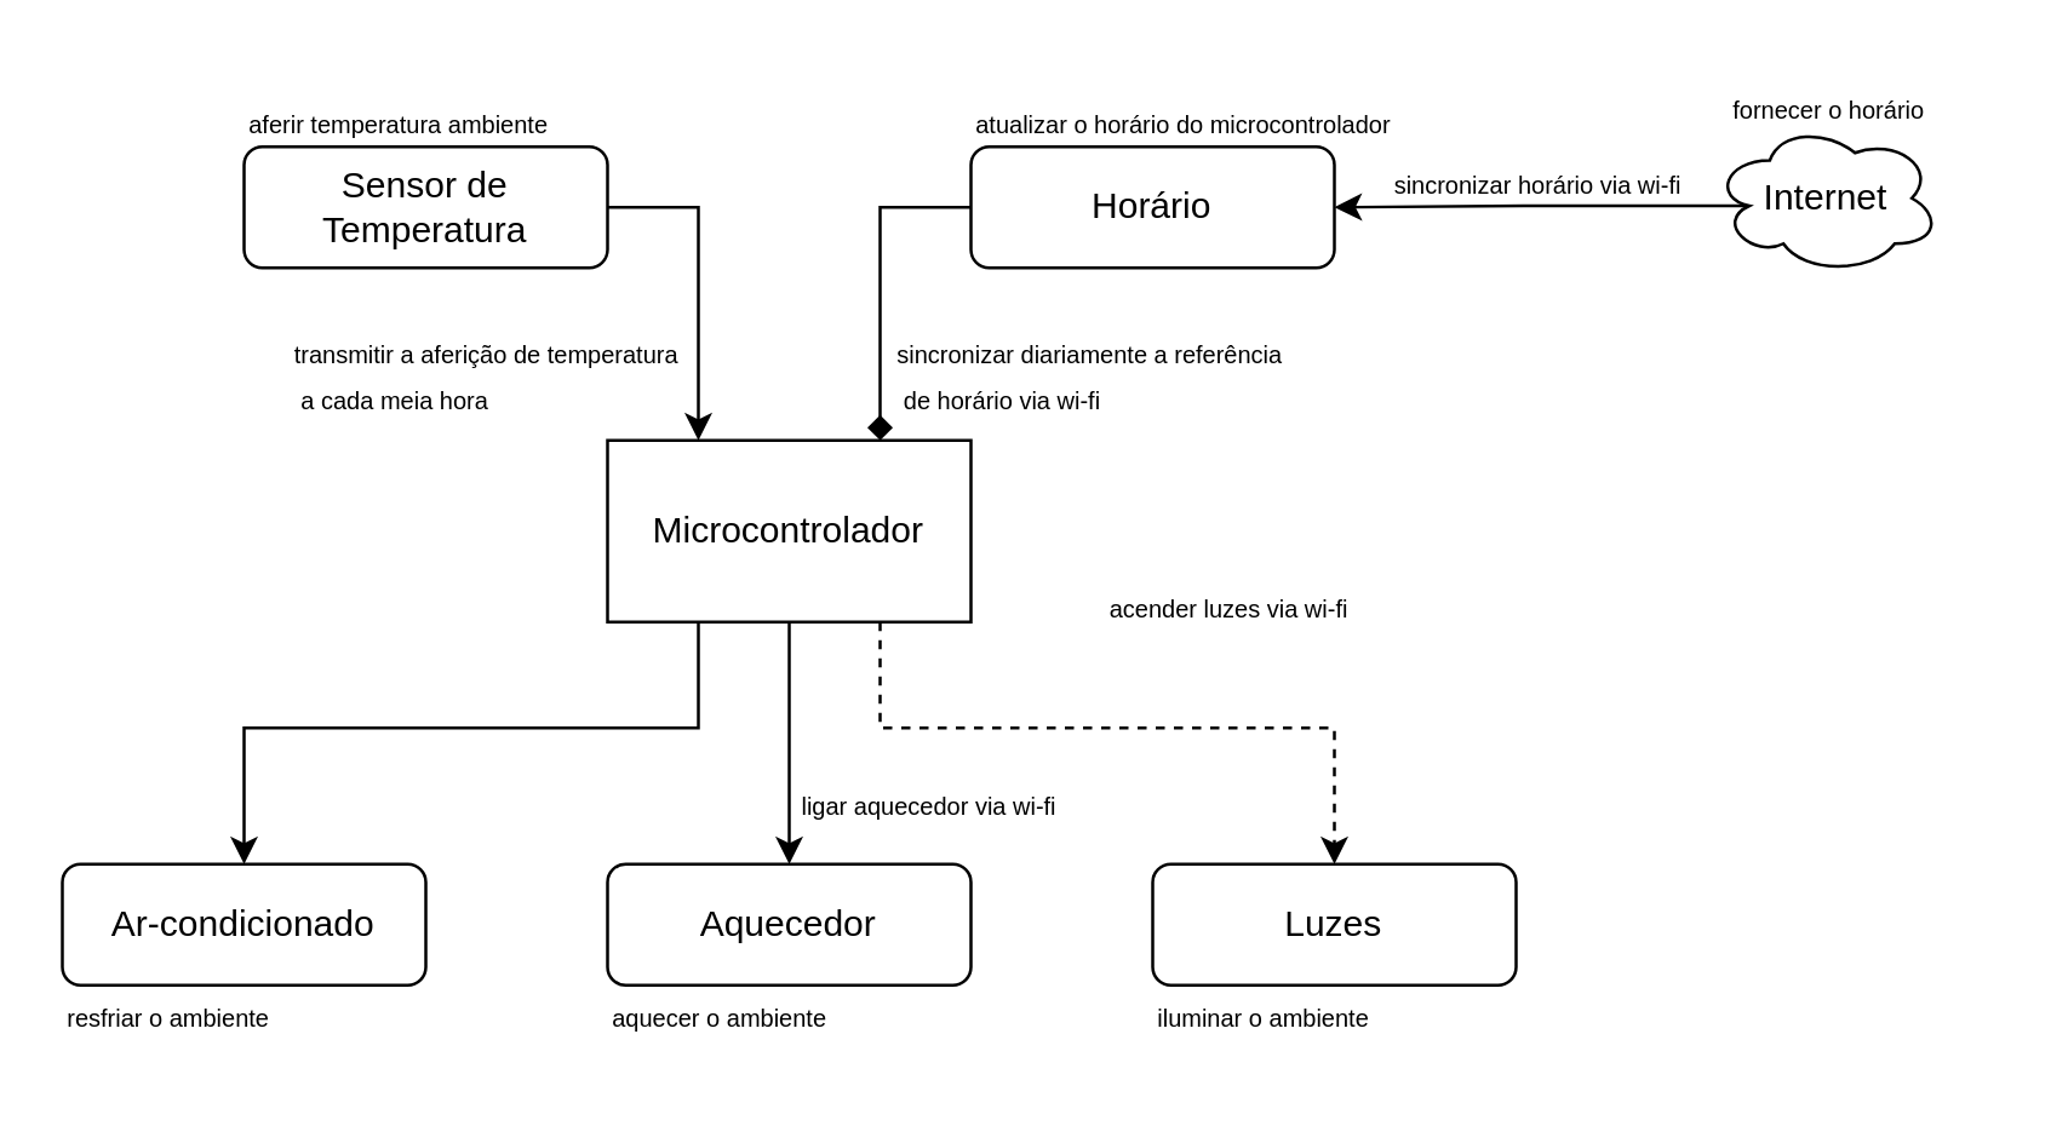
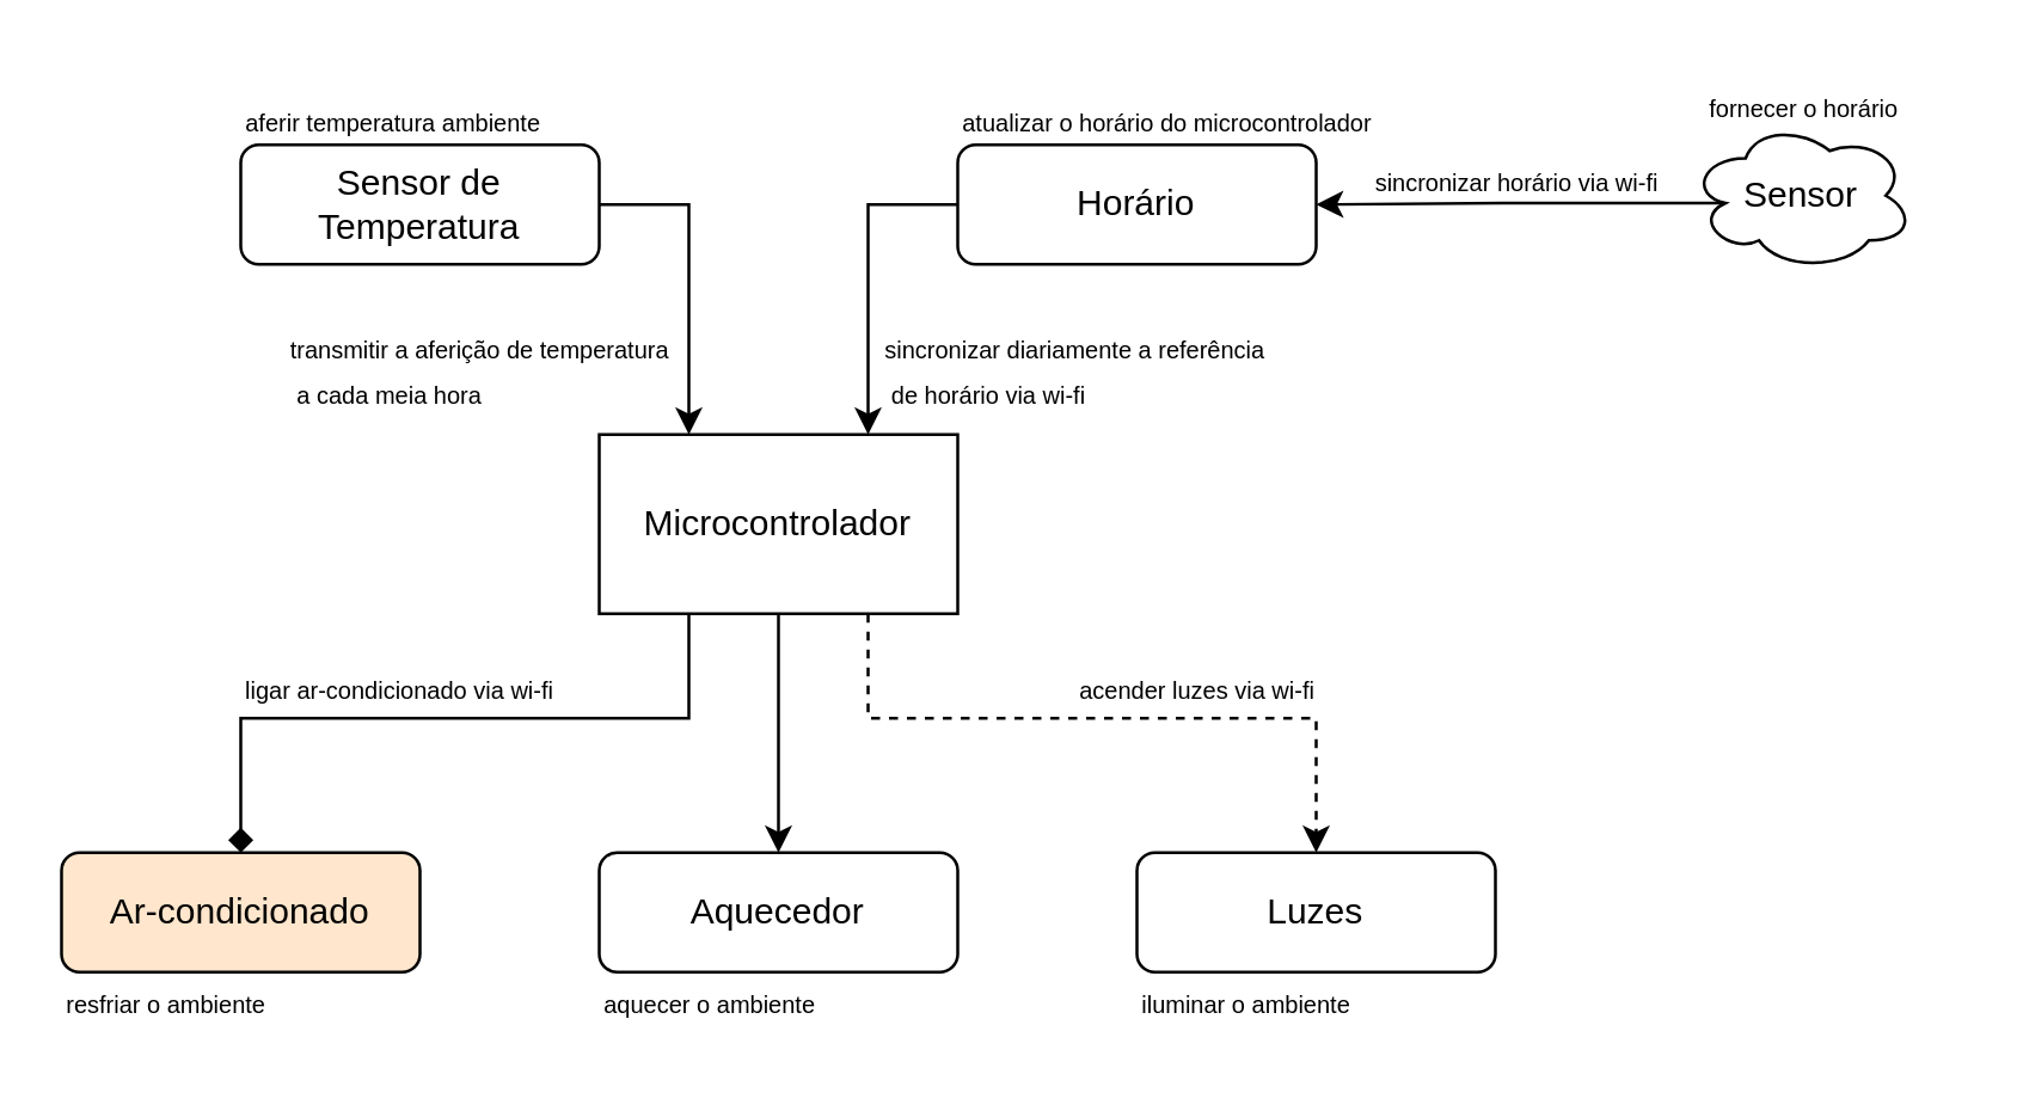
- <mxCell id="9" value="Internet" style="ellipse;shape=cloud;whiteSpace=wrap;html=1;gradientColor=none;" vertex="1" parent="1"><mxGeometry x="565" y="40" width="75" height="50" as="geometry" /></mxCell>
+ <mxCell id="9" value="Sensor" style="ellipse;shape=cloud;whiteSpace=wrap;html=1;gradientColor=none;" vertex="1" parent="1"><mxGeometry x="565" y="40" width="75" height="50" as="geometry" /></mxCell>
- <mxCell id="10" style="edgeStyle=orthogonalEdgeStyle;rounded=0;orthogonalLoop=1;jettySize=auto;html=1;exitX=0;exitY=0.5;exitDx=0;exitDy=0;entryX=0.75;entryY=0;entryDx=0;entryDy=0;endArrow=diamond;" edge="1" parent="1" source="11" target="7"><mxGeometry relative="1" as="geometry" /></mxCell>
+ <mxCell id="10" style="edgeStyle=orthogonalEdgeStyle;rounded=0;orthogonalLoop=1;jettySize=auto;html=1;exitX=0;exitY=0.5;exitDx=0;exitDy=0;entryX=0.75;entryY=0;entryDx=0;entryDy=0;" edge="1" parent="1" source="11" target="7"><mxGeometry relative="1" as="geometry" /></mxCell>
- <mxCell id="15" value="&lt;font style=&quot;font-size: 8px;&quot;&gt;acender luzes via wi-fi&lt;/font&gt;" style="text;html=1;align=center;verticalAlign=middle;resizable=0;points=[];autosize=1;strokeColor=none;fillColor=none;" vertex="1" parent="1"><mxGeometry x="355" y="185" width="100" height="30" as="geometry" /></mxCell>
+ <mxCell id="15" value="&lt;font style=&quot;font-size: 8px;&quot;&gt;acender luzes via wi-fi&lt;/font&gt;" style="text;html=1;align=center;verticalAlign=middle;resizable=0;points=[];autosize=1;strokeColor=none;fillColor=none;" vertex="1" parent="1"><mxGeometry x="350" y="215" width="100" height="30" as="geometry" /></mxCell>
+ <mxCell id="16" value="&lt;font style=&quot;font-size: 8px;&quot;&gt;ligar ar-condicionado via wi-fi&lt;/font&gt;" style="text;html=1;align=center;verticalAlign=middle;resizable=0;points=[];autosize=1;strokeColor=none;fillColor=none;" vertex="1" parent="1"><mxGeometry x="70" y="215" width="125" height="30" as="geometry" /></mxCell>
- <mxCell id="17" value="&lt;font style=&quot;font-size: 8px;&quot;&gt;ligar aquecedor via wi-fi&lt;/font&gt;" style="text;html=1;align=center;verticalAlign=middle;resizable=0;points=[];autosize=1;strokeColor=none;fillColor=none;" vertex="1" parent="1"><mxGeometry x="253" y="250" width="105" height="30" as="geometry" /></mxCell>
- <mxCell id="4" style="edgeStyle=orthogonalEdgeStyle;rounded=0;orthogonalLoop=1;jettySize=auto;html=1;exitX=0.25;exitY=1;exitDx=0;exitDy=0;entryX=0.5;entryY=0;entryDx=0;entryDy=0;" edge="1" parent="1" source="7" target="12"><mxGeometry relative="1" as="geometry"><Array as="points"><mxPoint x="230" y="240" /><mxPoint x="80" y="240" /></Array></mxGeometry></mxCell>
+ <mxCell id="4" style="edgeStyle=orthogonalEdgeStyle;rounded=0;orthogonalLoop=1;jettySize=auto;html=1;exitX=0.25;exitY=1;exitDx=0;exitDy=0;entryX=0.5;entryY=0;entryDx=0;entryDy=0;endArrow=diamond;" edge="1" parent="1" source="7" target="12"><mxGeometry relative="1" as="geometry"><Array as="points"><mxPoint x="230" y="240" /><mxPoint x="80" y="240" /></Array></mxGeometry></mxCell>
- <mxCell id="12" value="Ar-condicionado" style="rounded=1;whiteSpace=wrap;html=1;fontSize=12;glass=0;strokeWidth=1;shadow=0;" vertex="1" parent="1"><mxGeometry x="20" y="285" width="120" height="40" as="geometry" /></mxCell>
+ <mxCell id="12" value="Ar-condicionado" style="rounded=1;whiteSpace=wrap;html=1;fontSize=12;glass=0;strokeWidth=1;shadow=0;fillColor=#ffe6cc;" vertex="1" parent="1"><mxGeometry x="20" y="285" width="120" height="40" as="geometry" /></mxCell>
